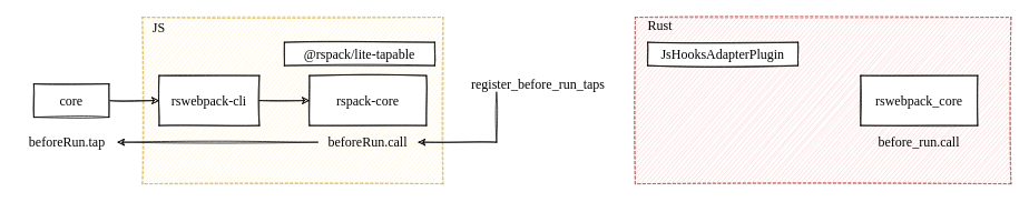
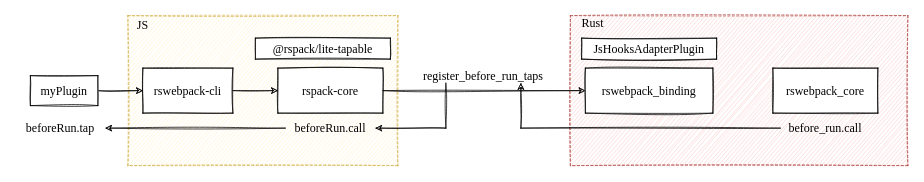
- <mxCell id="12" value="core" style="rounded=0;whiteSpace=wrap;html=1;sketch=1;fontFamily=Monoca;fontSize=16;" vertex="1" parent="1"><mxGeometry x="40" y="100" width="90" height="40" as="geometry" /></mxCell>
+ <mxCell id="12" value="myPlugin" style="rounded=0;whiteSpace=wrap;html=1;sketch=1;fontFamily=Monoca;fontSize=16;" vertex="1" parent="1"><mxGeometry x="40" y="100" width="90" height="40" as="geometry" /></mxCell>
+ <mxCell id="6" style="edgeStyle=orthogonalEdgeStyle;rounded=0;orthogonalLoop=1;jettySize=auto;html=1;exitX=1;exitY=0.5;exitDx=0;exitDy=0;fontFamily=Monoca;fontSize=16;sketch=1;" edge="1" parent="1" source="7" target="9"><mxGeometry relative="1" as="geometry" /></mxCell>
+ <mxCell id="9" value="rswebpack_binding" style="rounded=0;whiteSpace=wrap;html=1;sketch=1;fontFamily=Monoca;fontSize=16;" vertex="1" parent="1"><mxGeometry x="780" y="90" width="170" height="60" as="geometry" /></mxCell>
+ <mxCell id="19" style="edgeStyle=orthogonalEdgeStyle;rounded=0;orthogonalLoop=1;jettySize=auto;html=1;fontFamily=Monoca;fontSize=16;sketch=1;entryX=0.75;entryY=1;entryDx=0;entryDy=0;" edge="1" parent="1" source="20" target="18"><mxGeometry relative="1" as="geometry"><Array as="points"><mxPoint x="694" y="170" /></Array></mxGeometry></mxCell>
